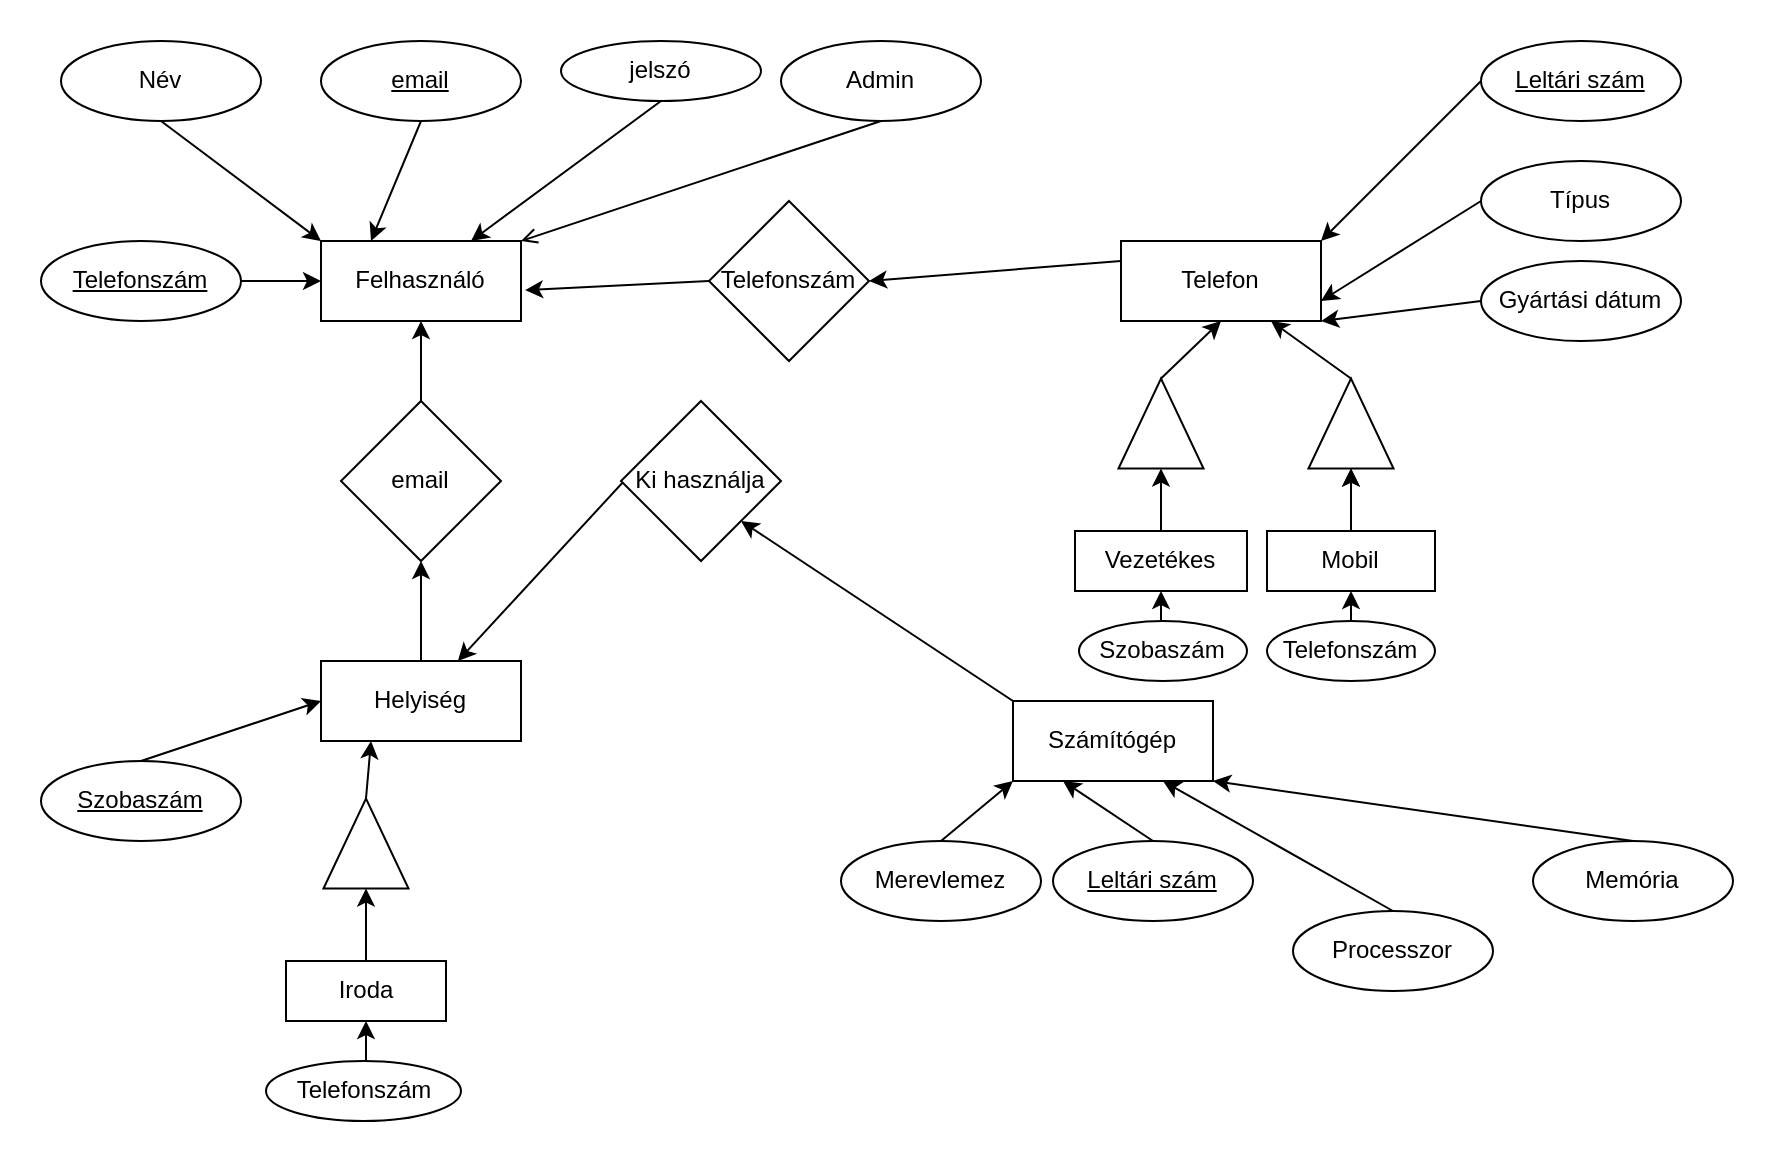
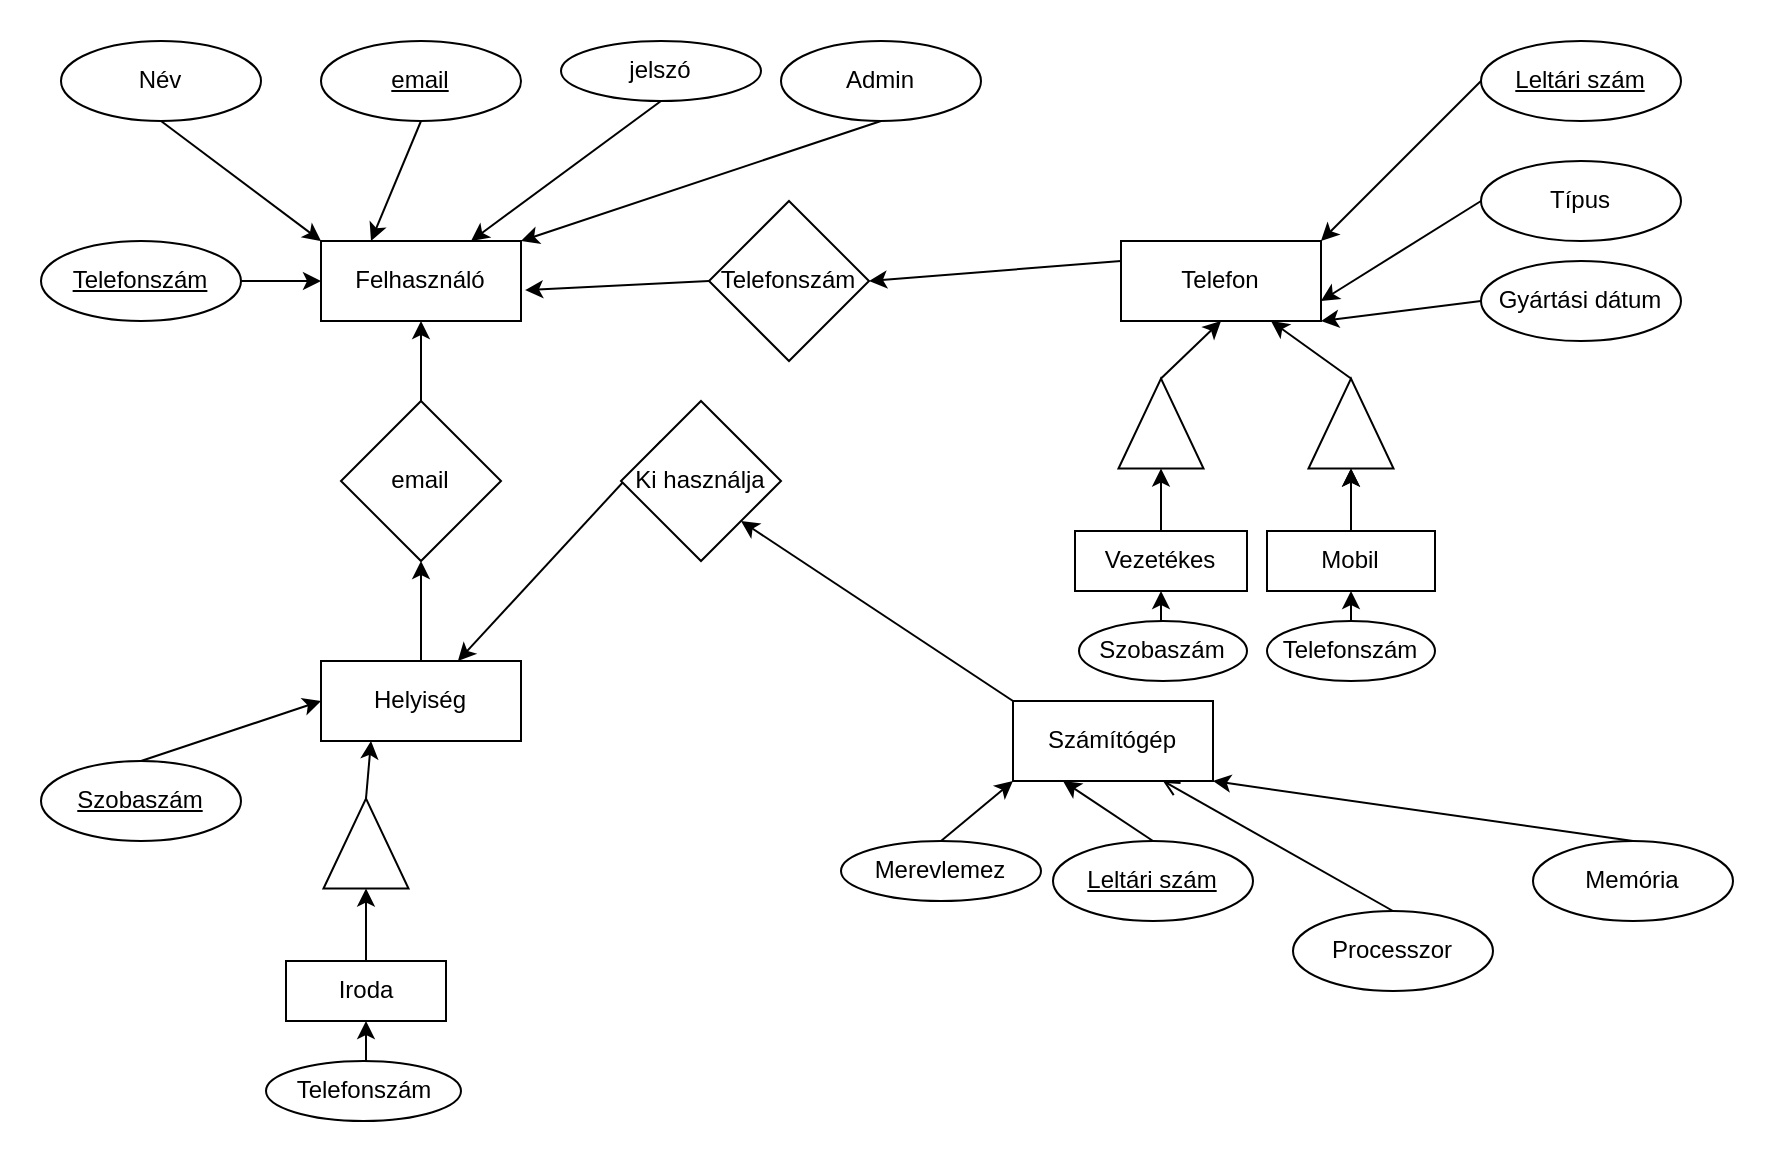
- <mxCell id="13" style="rounded=0;orthogonalLoop=1;jettySize=auto;html=1;exitX=0.5;exitY=1;exitDx=0;exitDy=0;entryX=1;entryY=0;entryDx=0;entryDy=0;endArrow=open;" parent="1" source="14" target="2" edge="1"><mxGeometry relative="1" as="geometry" /></mxCell>
+ <mxCell id="13" style="rounded=0;orthogonalLoop=1;jettySize=auto;html=1;exitX=0.5;exitY=1;exitDx=0;exitDy=0;entryX=1;entryY=0;entryDx=0;entryDy=0;" parent="1" source="14" target="2" edge="1"><mxGeometry relative="1" as="geometry" /></mxCell>
- <mxCell id="24" style="rounded=0;orthogonalLoop=1;jettySize=auto;html=1;exitX=0.5;exitY=0;exitDx=0;exitDy=0;entryX=0.75;entryY=1;entryDx=0;entryDy=0;" parent="1" source="25" target="4" edge="1"><mxGeometry relative="1" as="geometry" /></mxCell>
+ <mxCell id="24" style="rounded=0;orthogonalLoop=1;jettySize=auto;html=1;exitX=0.5;exitY=0;exitDx=0;exitDy=0;entryX=0.75;entryY=1;entryDx=0;entryDy=0;endArrow=open;" parent="1" source="25" target="4" edge="1"><mxGeometry relative="1" as="geometry" /></mxCell>
- <mxCell id="29" value="Merevlemez" style="ellipse;whiteSpace=wrap;html=1;align=center;" parent="1" vertex="1"><mxGeometry x="420" y="420" width="100" height="40" as="geometry" /></mxCell>
+ <mxCell id="29" value="Merevlemez" style="ellipse;whiteSpace=wrap;html=1;align=center;" parent="1" vertex="1"><mxGeometry x="420" y="420" width="100" height="30" as="geometry" /></mxCell>
